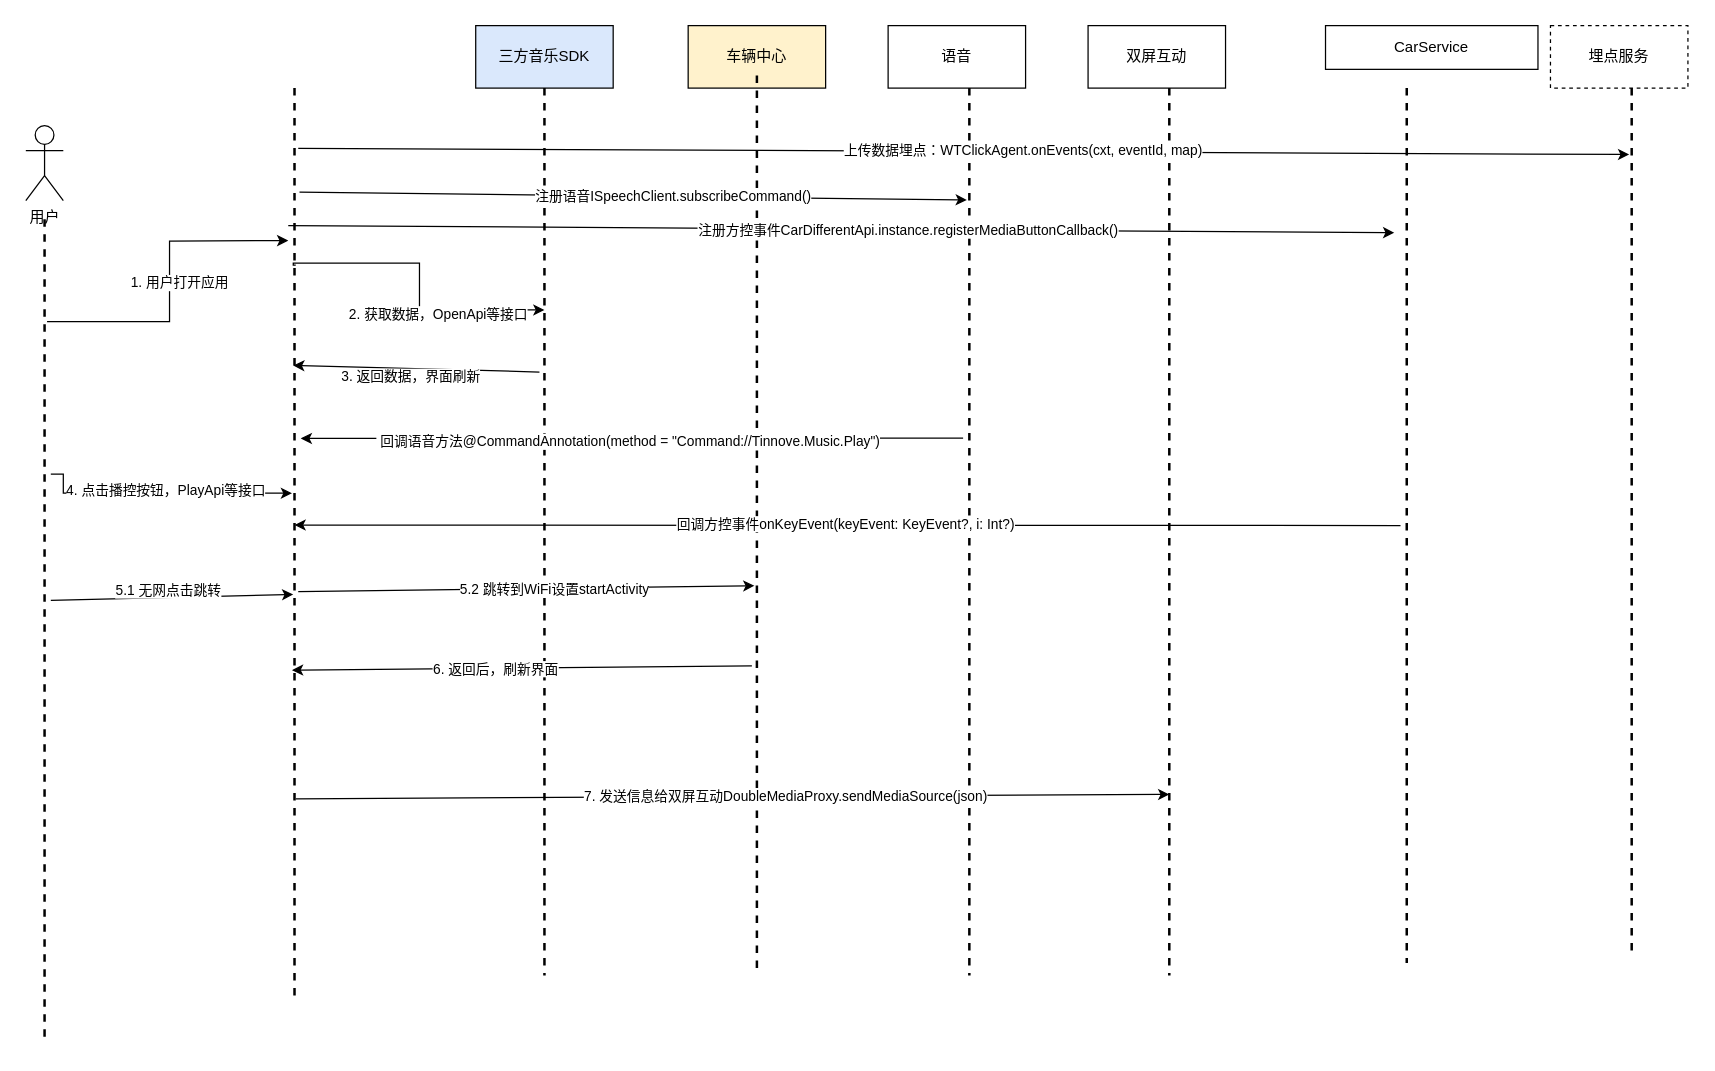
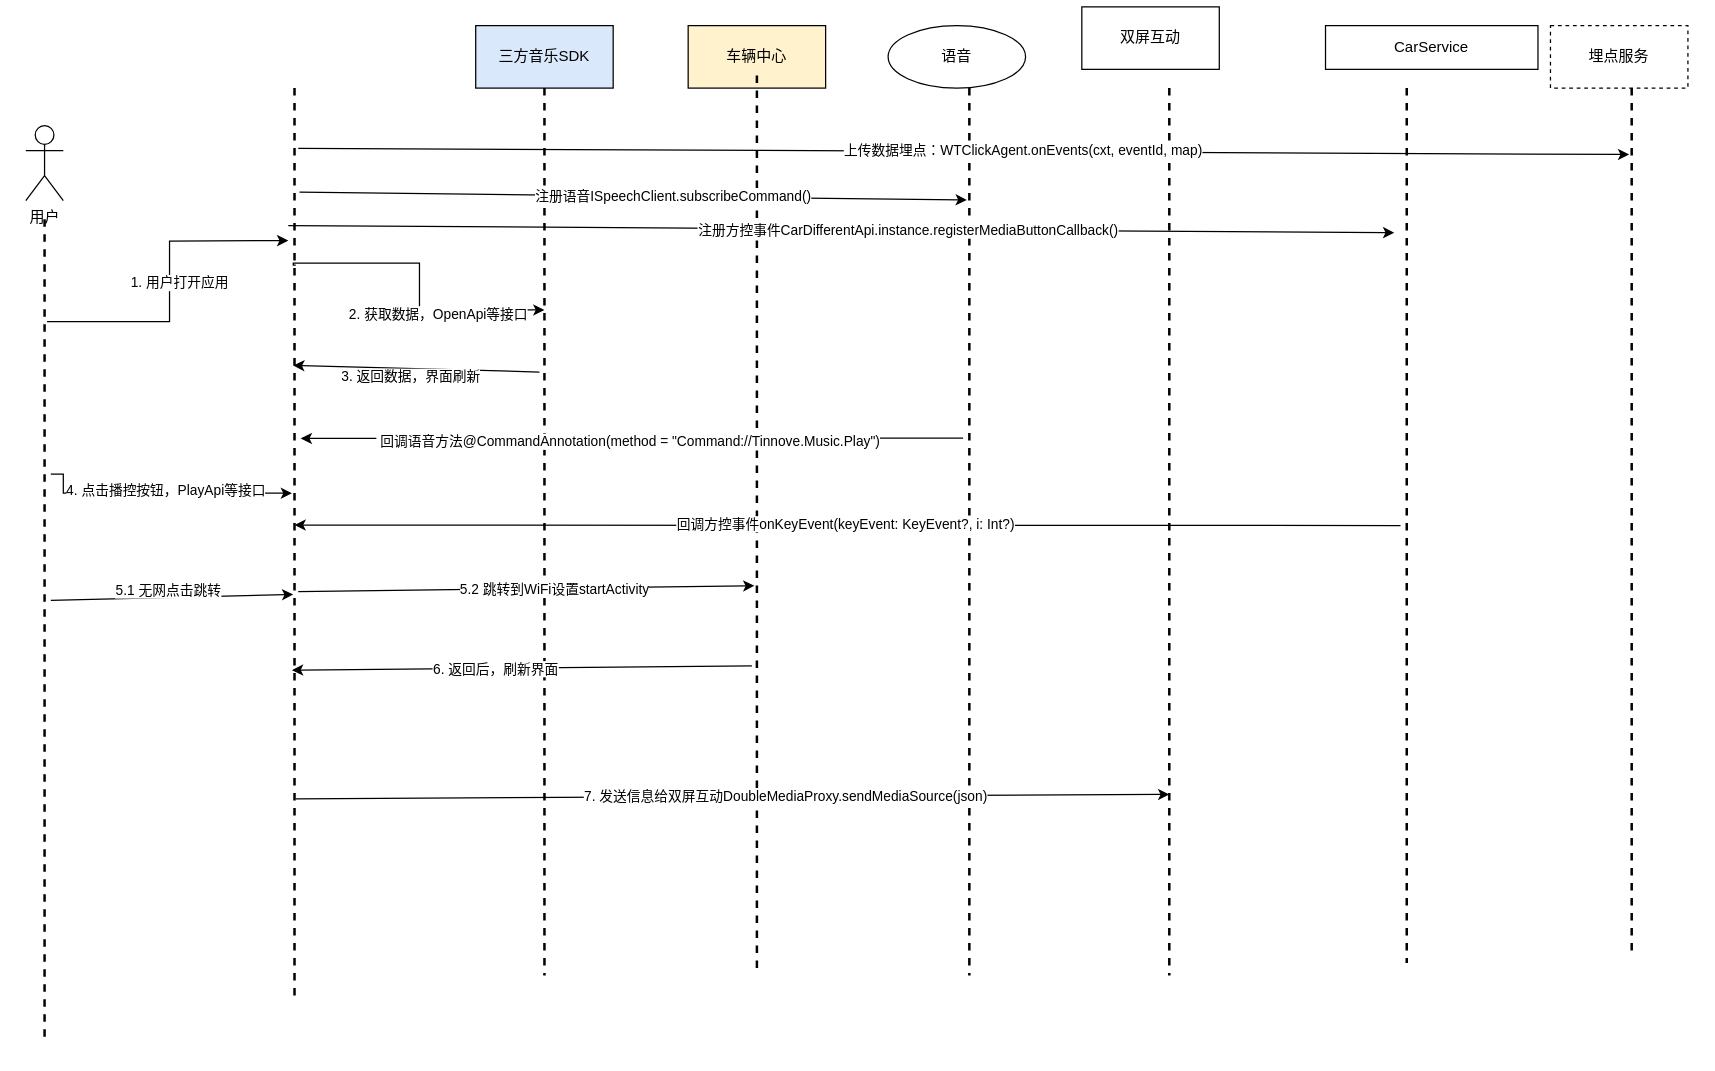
- <mxCell id="5" value="语音" style="html=1;whiteSpace=wrap;" vertex="1" parent="1"><mxGeometry x="710" y="20" width="110" height="50" as="geometry" /></mxCell>
+ <mxCell id="5" value="语音" style="ellipse;html=1;whiteSpace=wrap;" vertex="1" parent="1"><mxGeometry x="710" y="20" width="110" height="50" as="geometry" /></mxCell>
- <mxCell id="6" value="双屏互动" style="html=1;whiteSpace=wrap;" vertex="1" parent="1"><mxGeometry x="870" y="20" width="110" height="50" as="geometry" /></mxCell>
+ <mxCell id="6" value="双屏互动" style="html=1;whiteSpace=wrap;" vertex="1" parent="1"><mxGeometry x="865" y="5" width="110" height="50" as="geometry" /></mxCell>
